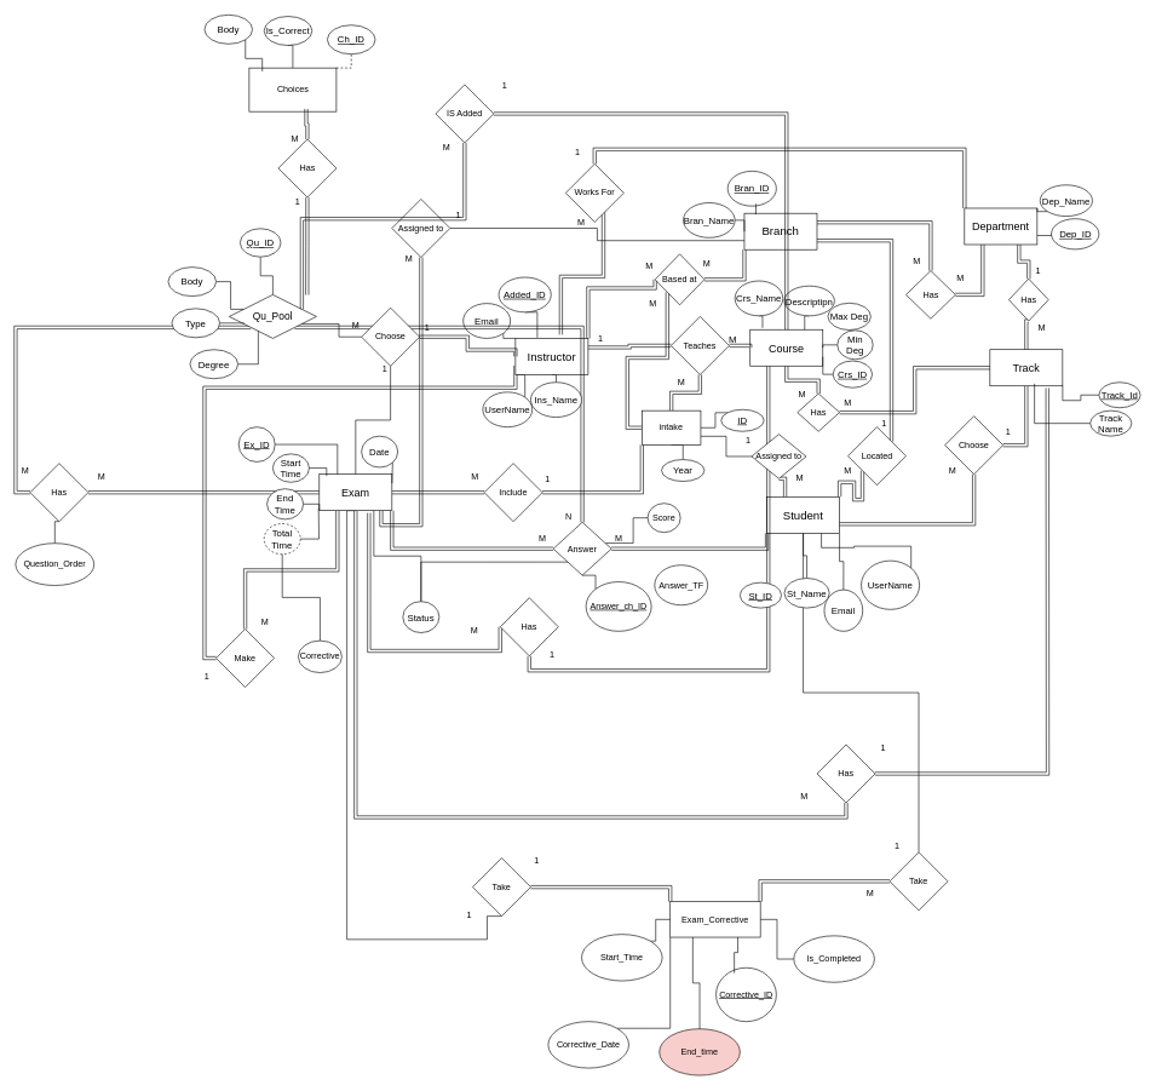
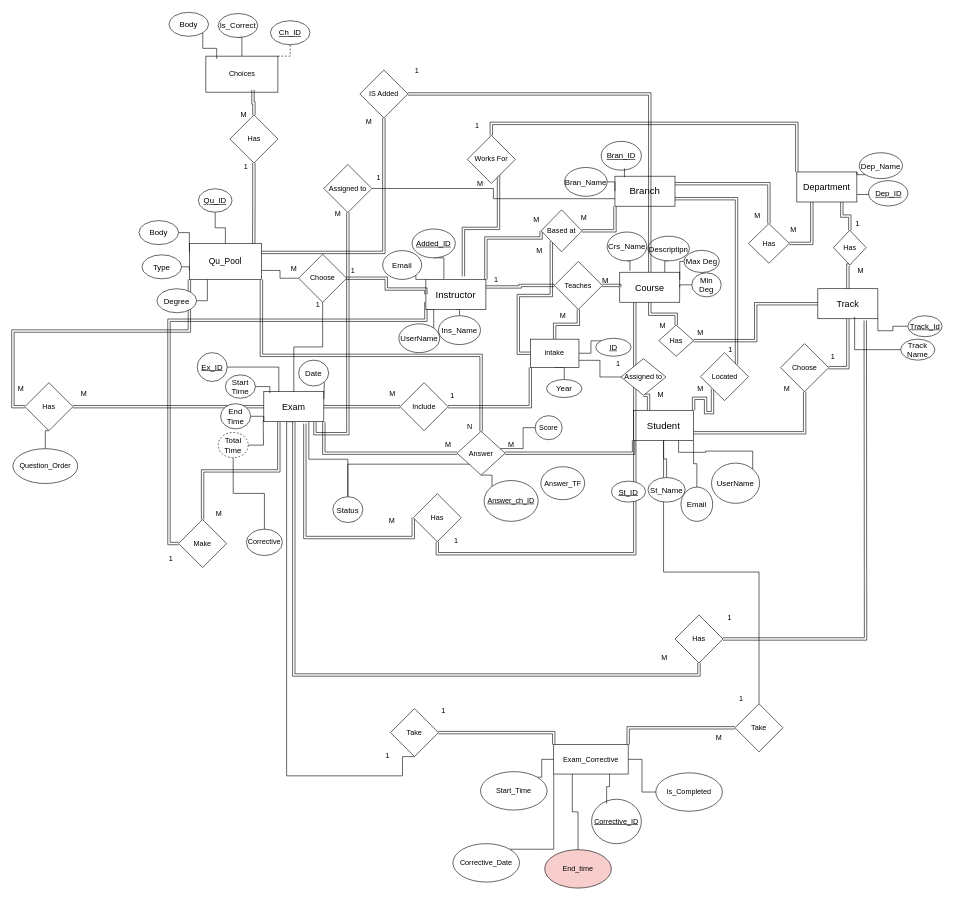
- <mxCell id="98" value="&lt;font style=&quot;font-size: 14px;&quot;&gt;Qu_Pool&lt;/font&gt;" style="rhombus;whiteSpace=wrap;html=1;" parent="1" vertex="1"><mxGeometry x="315" y="405" width="120" height="60" as="geometry" /></mxCell>
+ <mxCell id="98" value="&lt;font style=&quot;font-size: 14px;&quot;&gt;Qu_Pool&lt;/font&gt;" style="rounded=0;whiteSpace=wrap;html=1;" parent="1" vertex="1"><mxGeometry x="315" y="405" width="120" height="60" as="geometry" /></mxCell>
+ <mxCell id="39" style="edgeStyle=orthogonalEdgeStyle;rounded=0;orthogonalLoop=1;jettySize=auto;html=1;exitX=0;exitY=0.5;exitDx=0;exitDy=0;entryX=1;entryY=0.25;entryDx=0;entryDy=0;endArrow=none;endFill=0;" parent="1" source="40" target="25" edge="1"><mxGeometry relative="1" as="geometry" /></mxCell>
- <mxCell id="53" style="edgeStyle=orthogonalEdgeStyle;rounded=0;orthogonalLoop=1;jettySize=auto;html=1;exitX=0;exitY=0.5;exitDx=0;exitDy=0;entryX=1;entryY=0.75;entryDx=0;entryDy=0;endArrow=none;endFill=0;" parent="1" source="54" target="25" edge="1"><mxGeometry relative="1" as="geometry" /></mxCell>
- <mxCell id="54" value="&lt;span style=&quot;font-size: 13px;&quot;&gt;&lt;u&gt;Crs_ID&lt;/u&gt;&lt;/span&gt;" style="ellipse;whiteSpace=wrap;html=1;" parent="1" vertex="1"><mxGeometry x="1146" y="496" width="54" height="37" as="geometry" /></mxCell>
